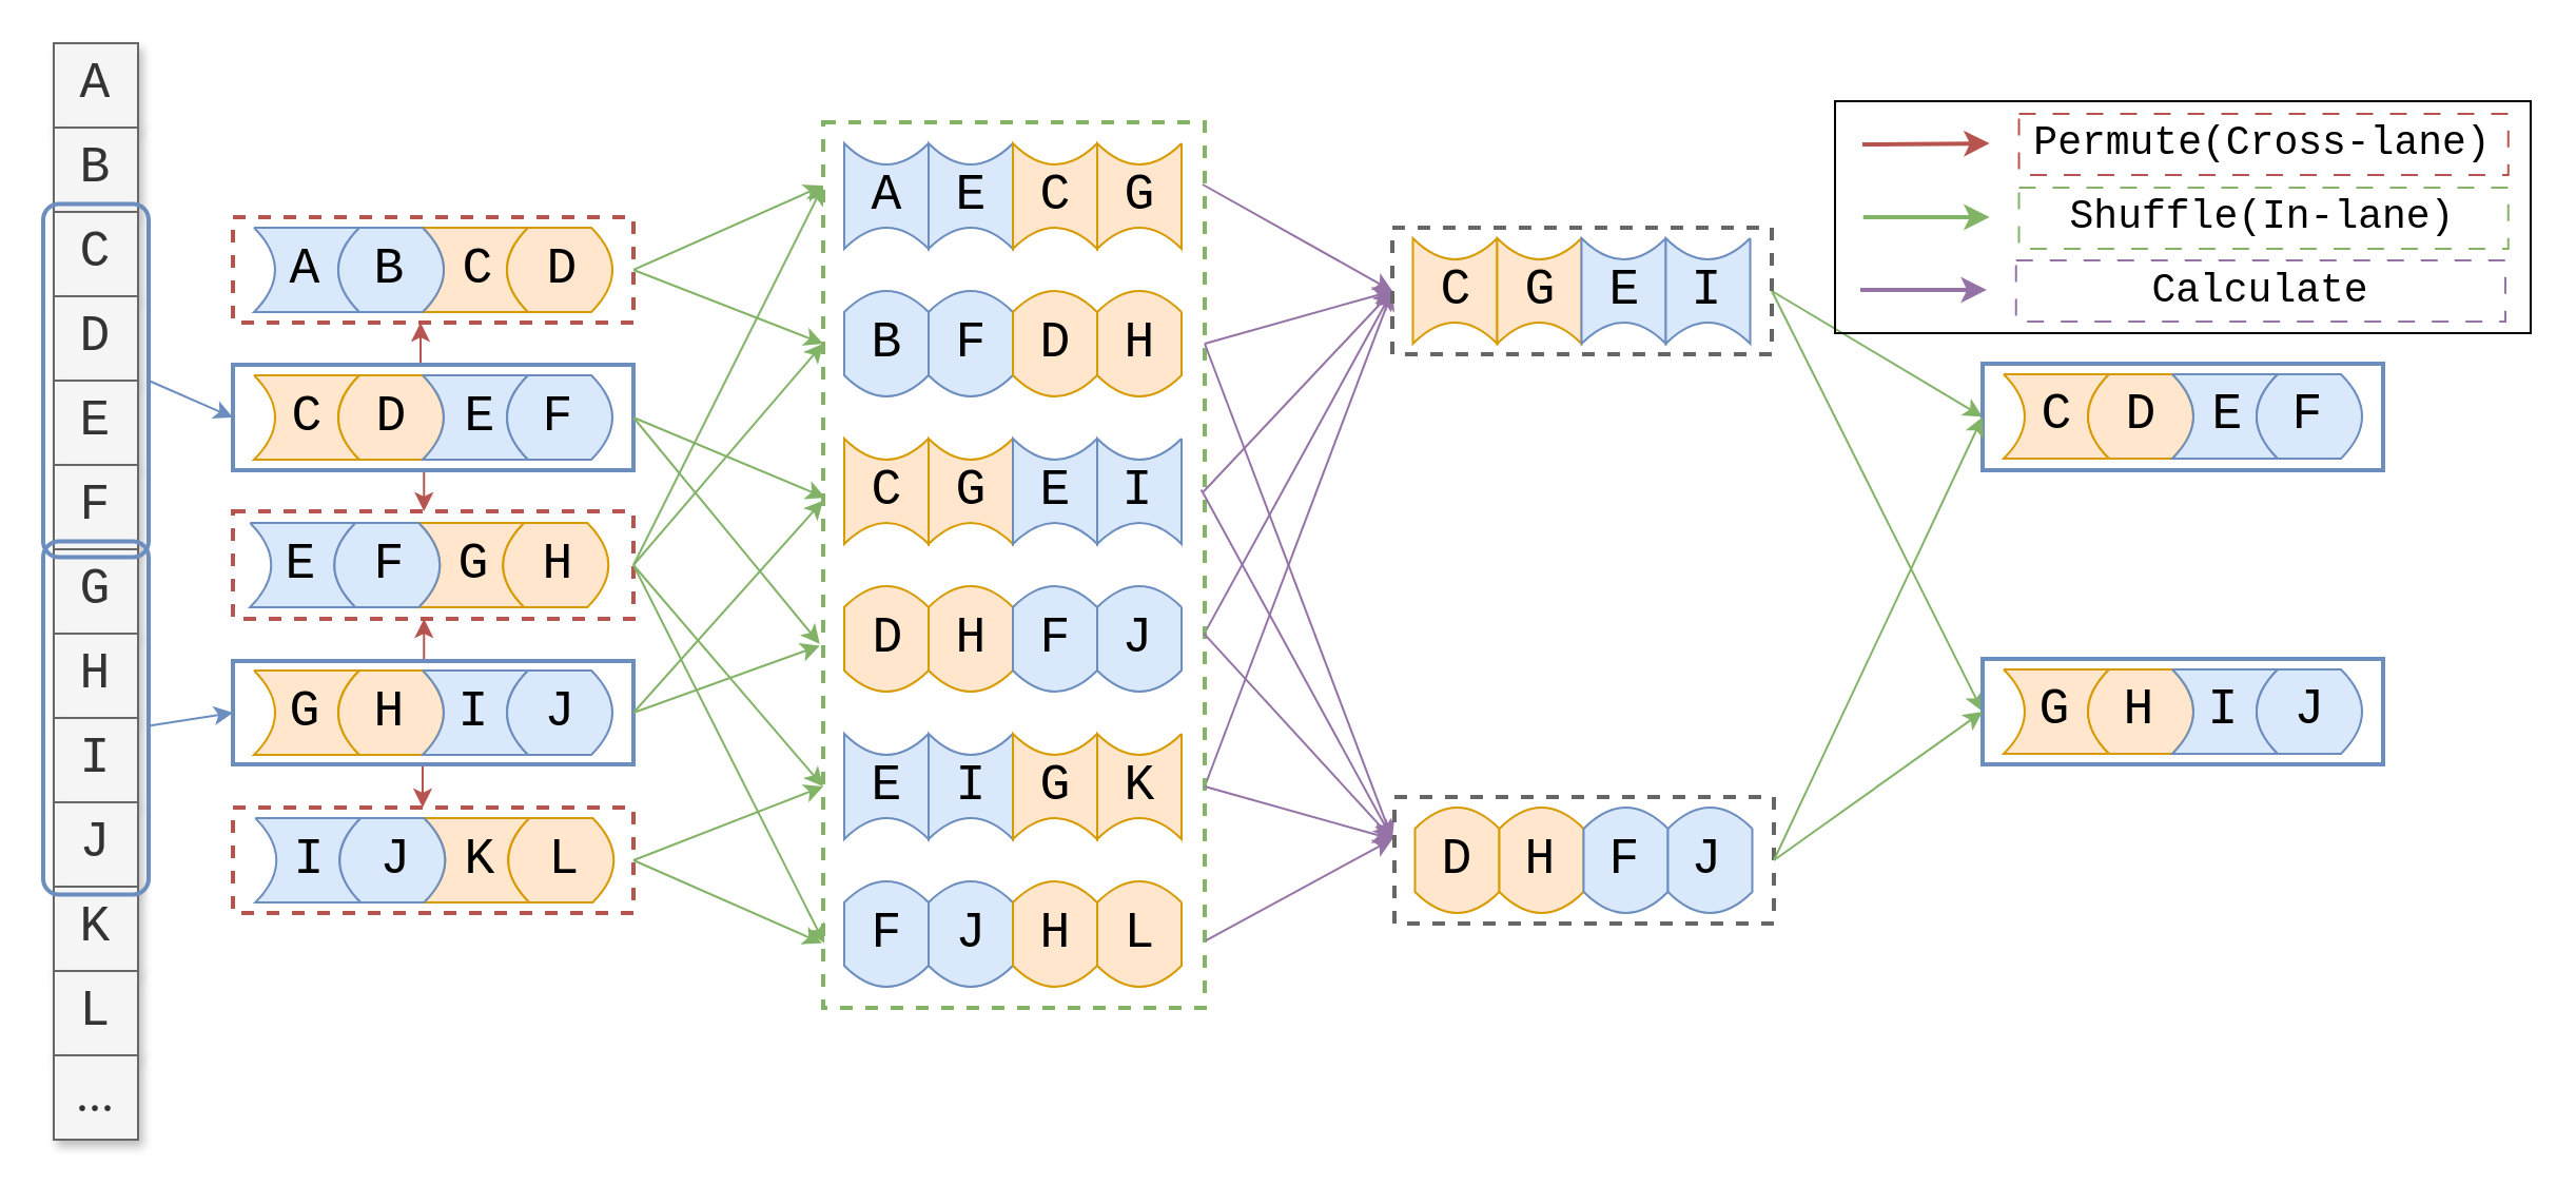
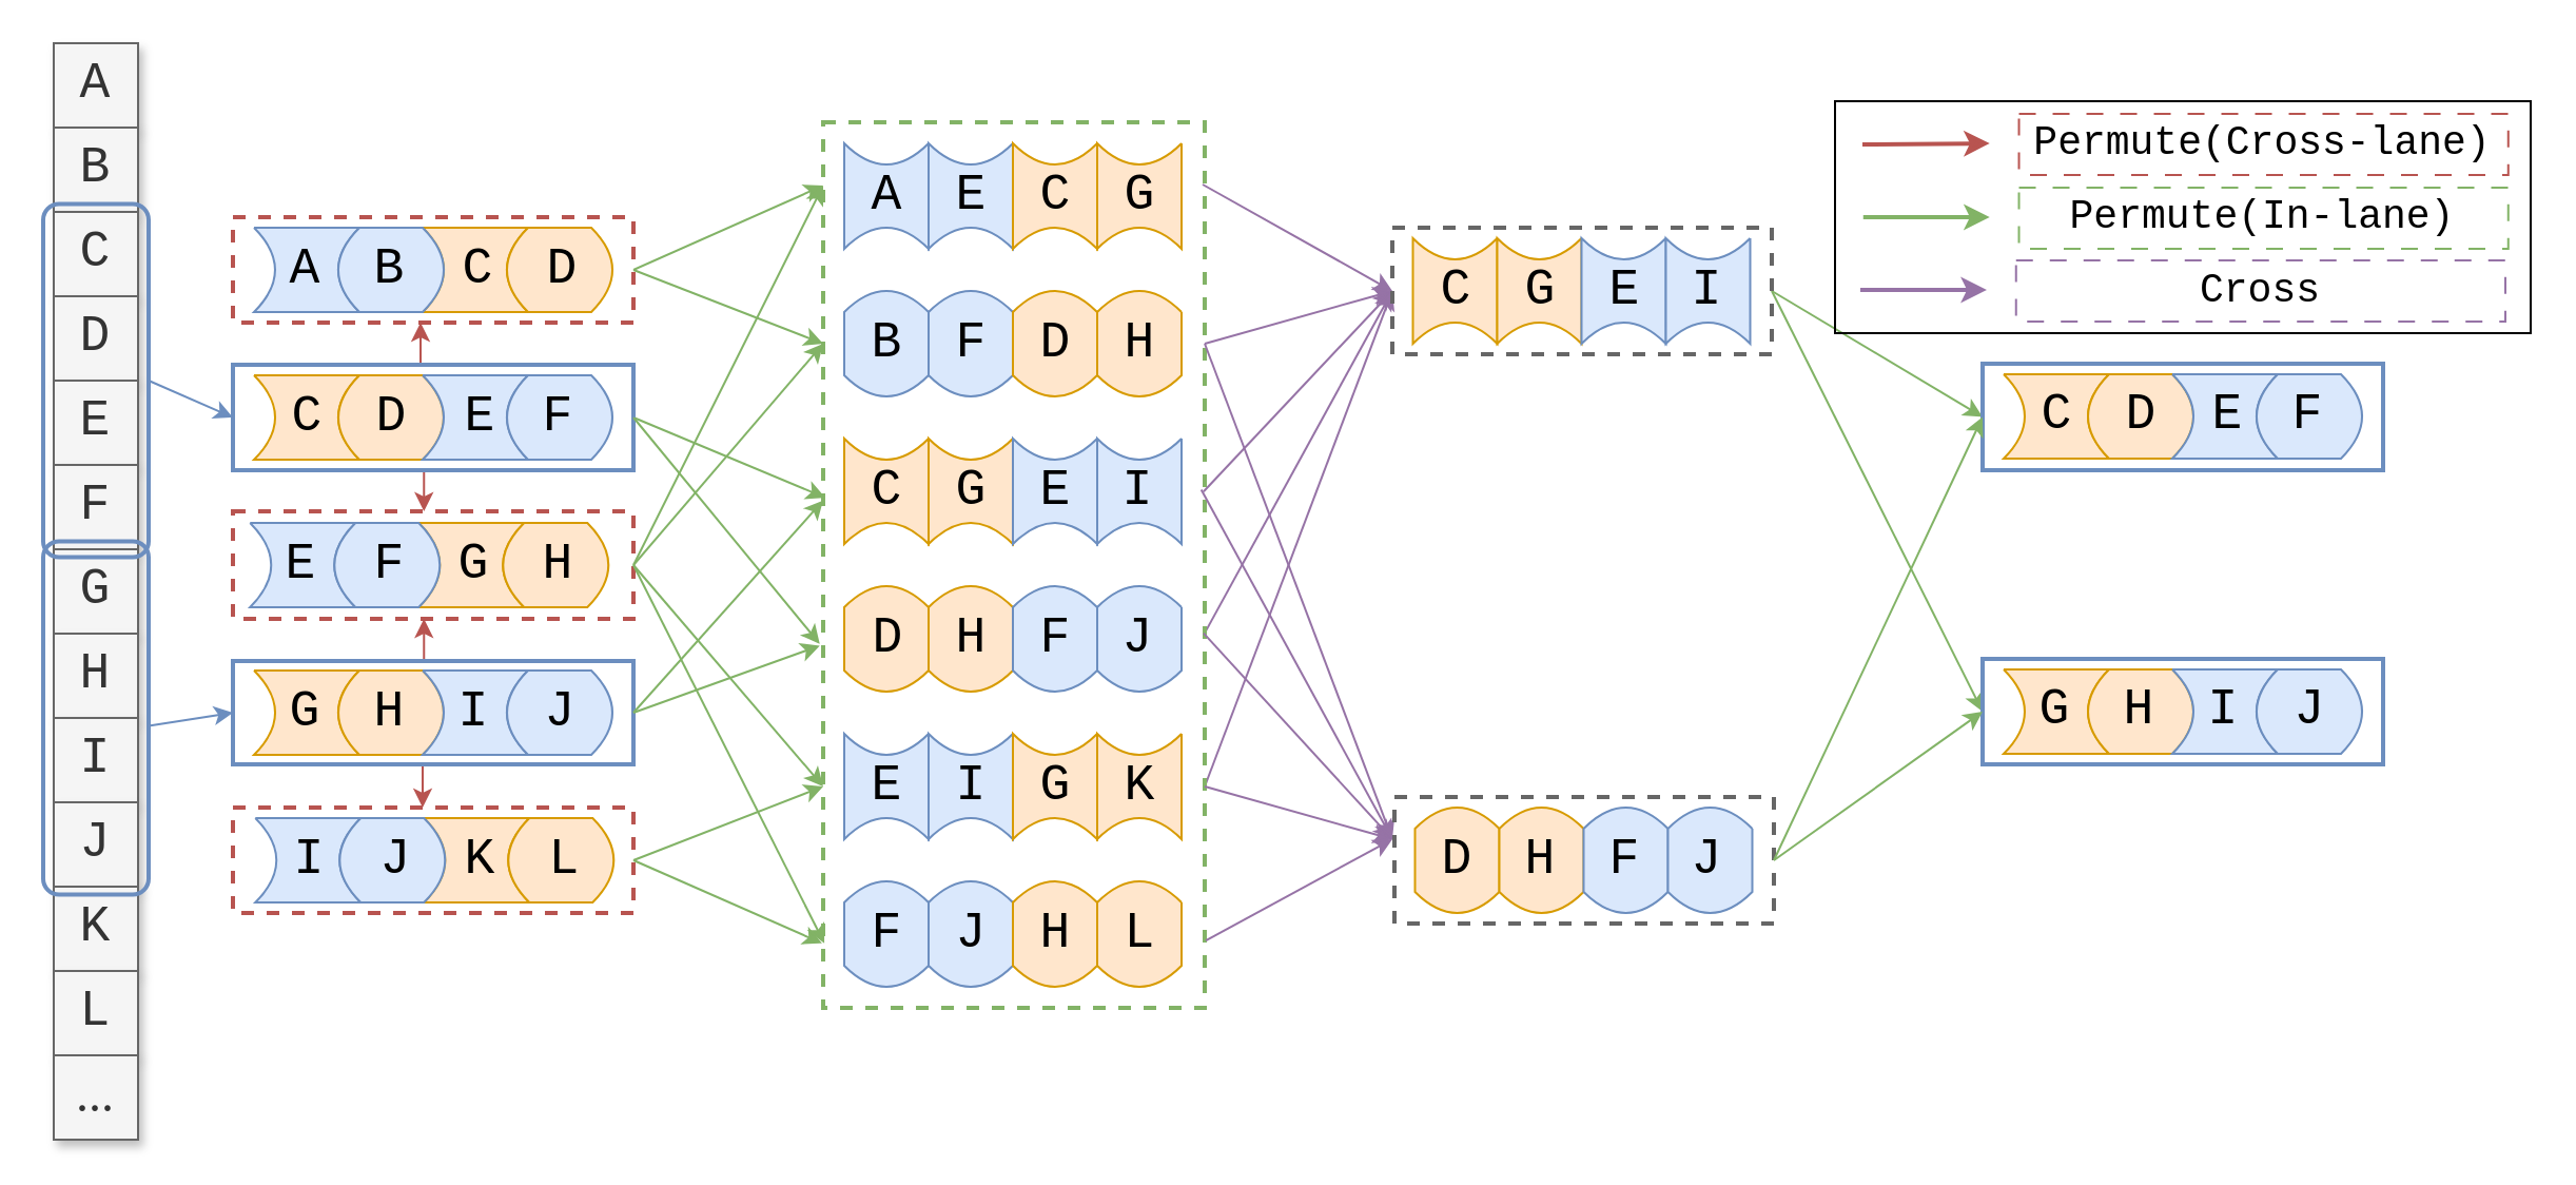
- <mxCell id="183" value="&lt;font style=&quot;font-size: 19px;&quot; face=&quot;Courier New&quot;&gt;Shuffle(In-lane)&lt;/font&gt;" style="text;html=1;strokeColor=#82b366;fillColor=none;align=center;verticalAlign=middle;whiteSpace=wrap;rounded=0;dashed=1;strokeWidth=1;dashPattern=8 8;" vertex="1" parent="180"><mxGeometry x="87.26" y="41" width="232.12" height="29" as="geometry" /></mxCell>
+ <mxCell id="183" value="&lt;font style=&quot;font-size: 19px;&quot; face=&quot;Courier New&quot;&gt;Permute(In-lane)&lt;/font&gt;" style="text;html=1;strokeColor=#82b366;fillColor=none;align=center;verticalAlign=middle;whiteSpace=wrap;rounded=0;dashed=1;strokeWidth=1;dashPattern=8 8;" vertex="1" parent="180"><mxGeometry x="87.26" y="41" width="232.12" height="29" as="geometry" /></mxCell>
- <mxCell id="185" value="&lt;font style=&quot;font-size: 19px;&quot; face=&quot;Courier New&quot;&gt;Calculate&lt;/font&gt;" style="text;html=1;strokeColor=#9673a6;fillColor=none;align=center;verticalAlign=middle;whiteSpace=wrap;rounded=0;dashed=1;strokeWidth=1;dashPattern=8 8;" vertex="1" parent="180"><mxGeometry x="85.88" y="75.5" width="232.12" height="29" as="geometry" /></mxCell>
+ <mxCell id="185" value="&lt;font style=&quot;font-size: 19px;&quot; face=&quot;Courier New&quot;&gt;Cross&lt;/font&gt;" style="text;html=1;strokeColor=#9673a6;fillColor=none;align=center;verticalAlign=middle;whiteSpace=wrap;rounded=0;dashed=1;strokeWidth=1;dashPattern=8 8;" vertex="1" parent="180"><mxGeometry x="85.88" y="75.5" width="232.12" height="29" as="geometry" /></mxCell>
